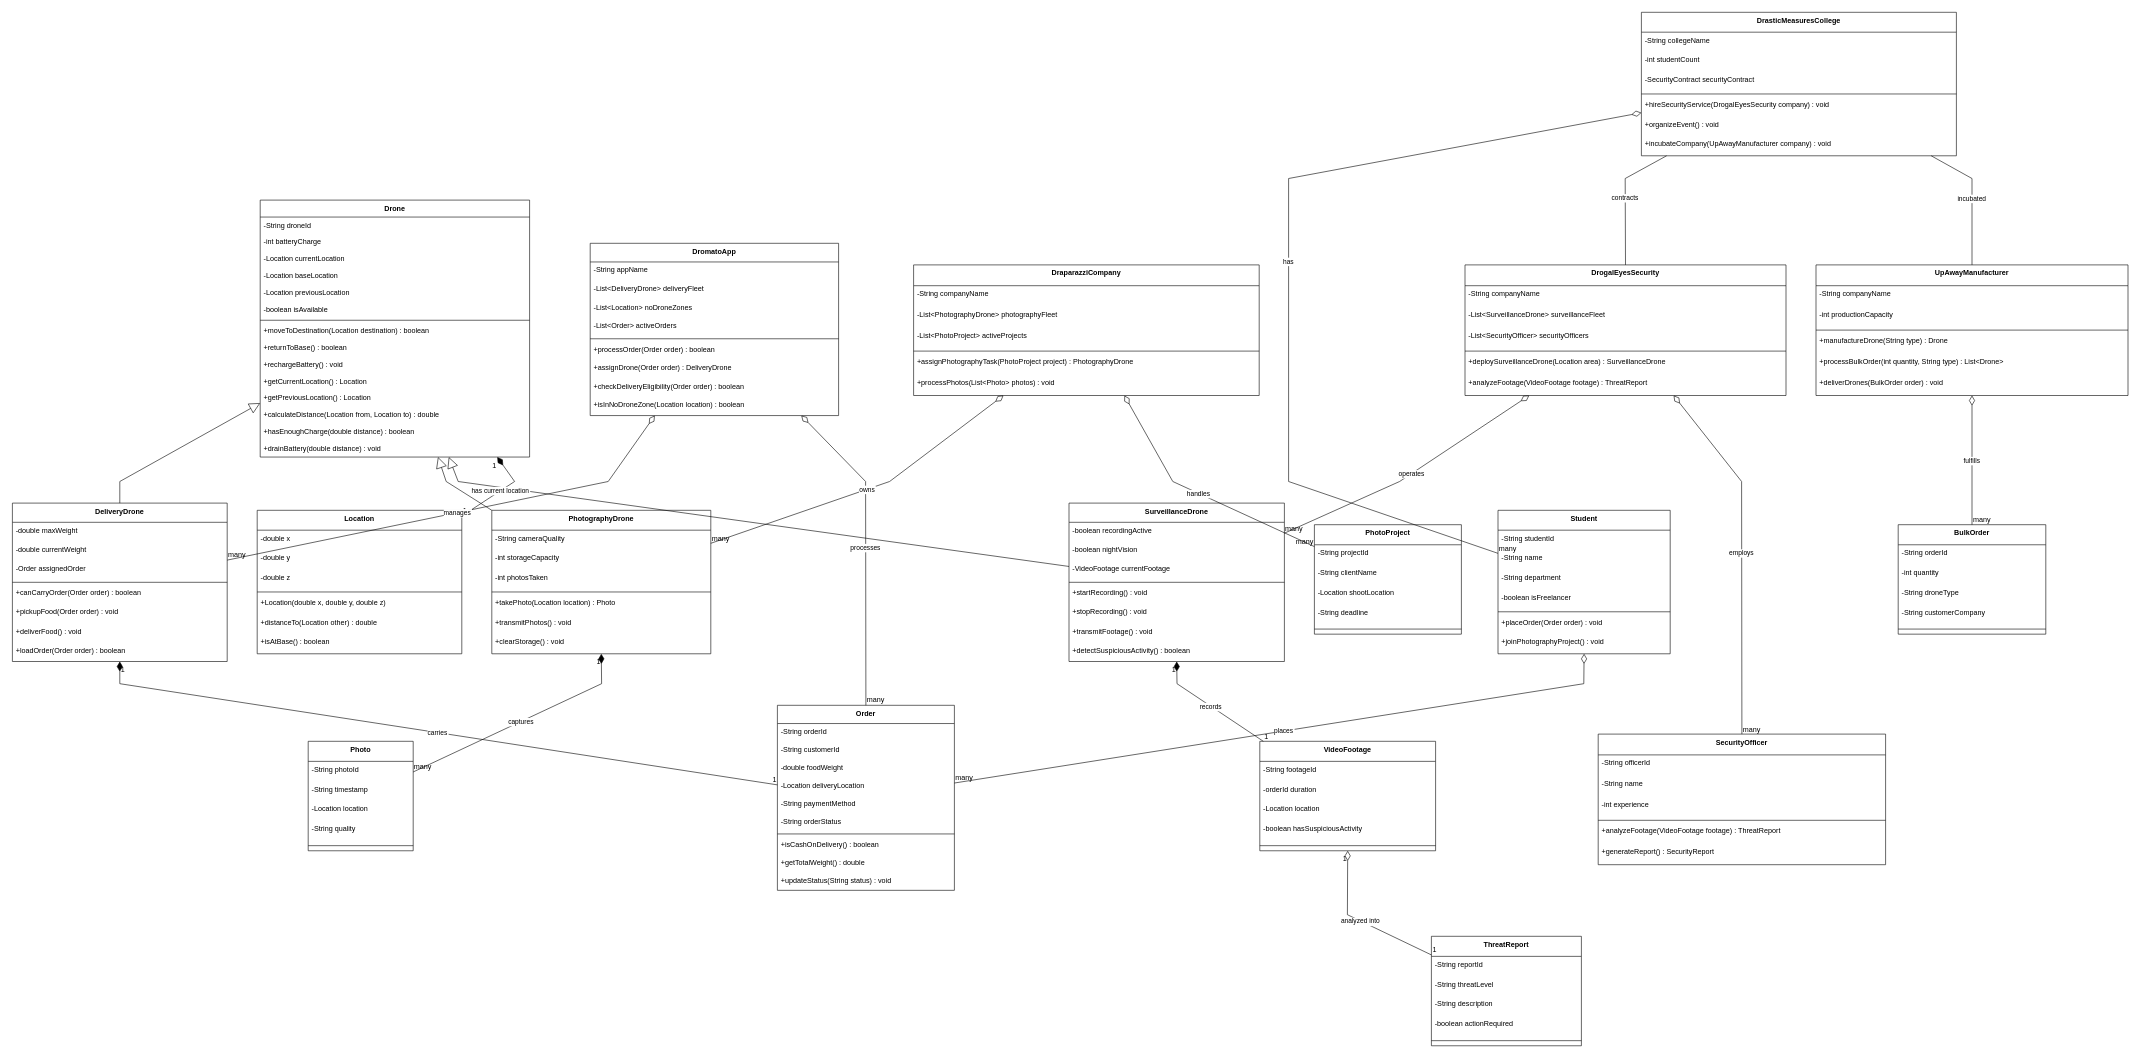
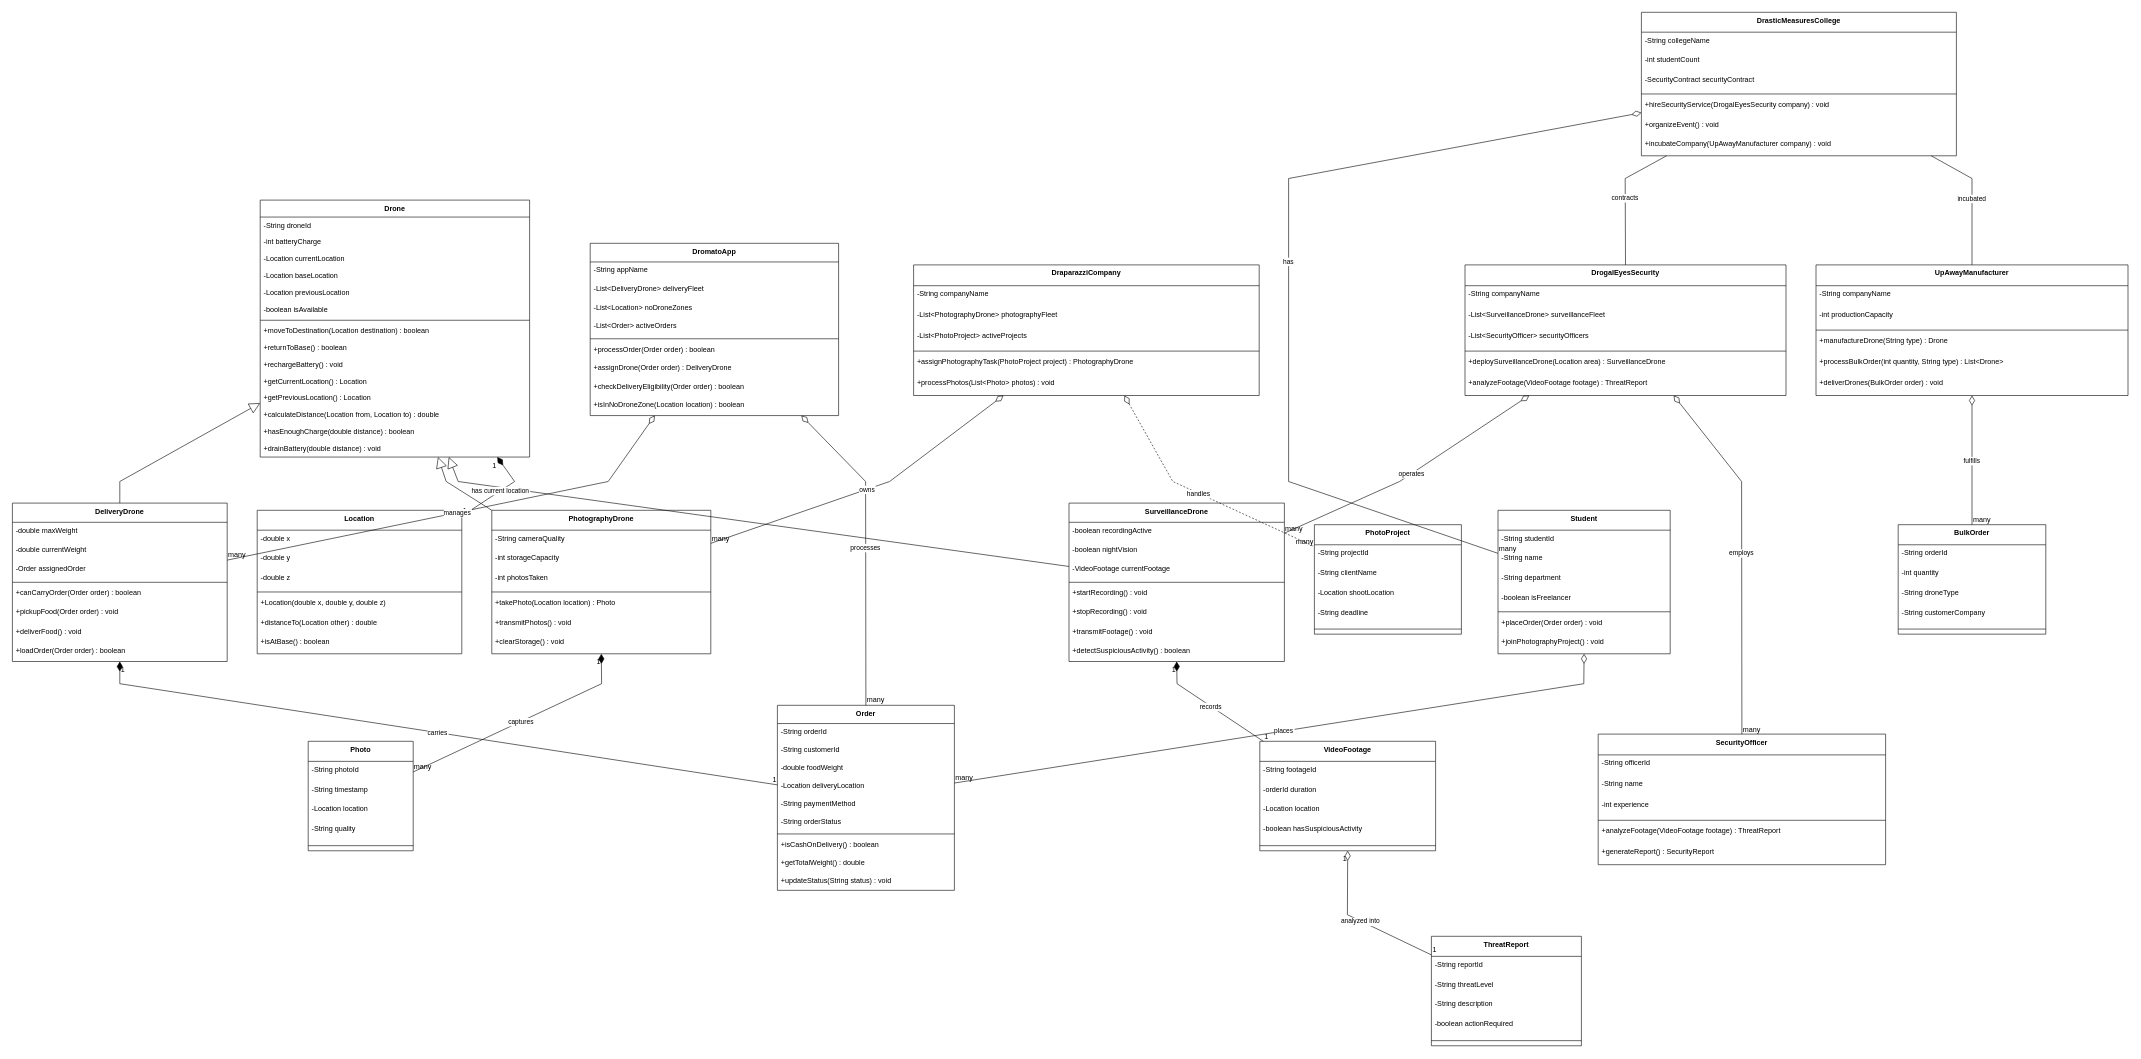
- <mxCell id="168" value="handles" style="curved=0;startArrow=diamondThin;startSize=14;startFill=0;endArrow=none;exitX=0.61;exitY=1;entryX=0;entryY=0.2;rounded=0;" edge="1" parent="1" source="62" target="129"><mxGeometry relative="1" as="geometry"><Array as="points"><mxPoint x="1954" y="802" /></Array></mxGeometry></mxCell>
+ <mxCell id="168" value="handles" style="curved=0;startArrow=diamondThin;startSize=14;startFill=0;endArrow=none;exitX=0.61;exitY=1;entryX=0;entryY=0.2;rounded=0;dashed=1;" edge="1" parent="1" source="62" target="129"><mxGeometry relative="1" as="geometry"><Array as="points"><mxPoint x="1954" y="802" /></Array></mxGeometry></mxCell>
